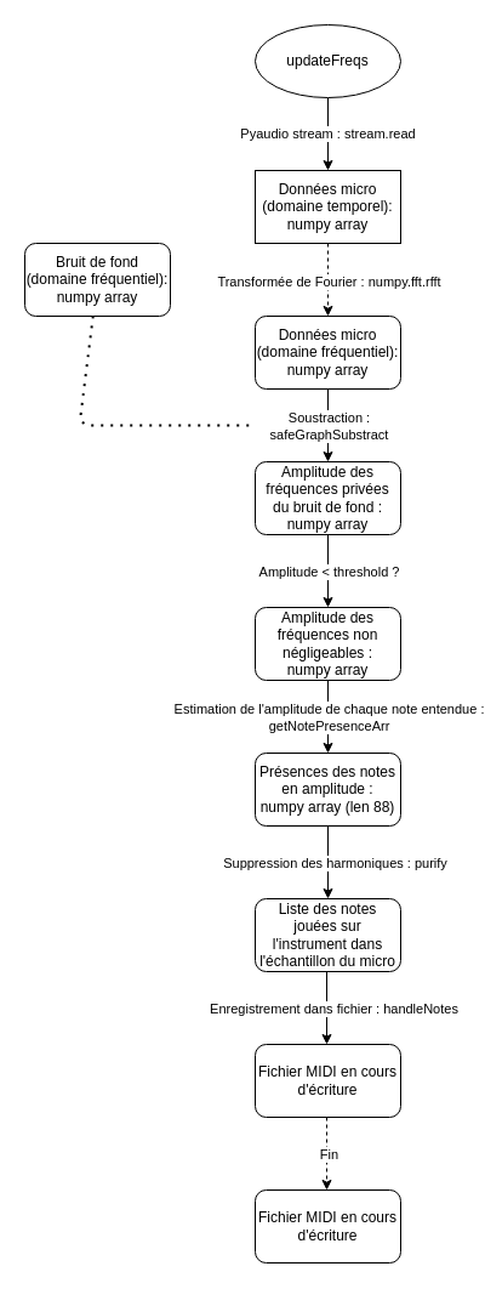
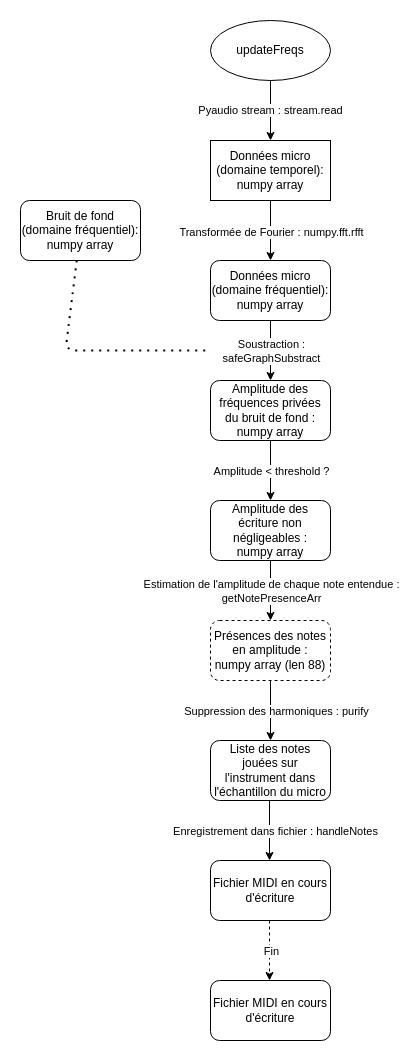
- <mxCell id="4" value="" style="edgeStyle=none;html=1;dashed=1;" parent="1" source="6" target="9" edge="1"><mxGeometry relative="1" as="geometry" /></mxCell>
+ <mxCell id="4" value="" style="edgeStyle=none;html=1;" parent="1" source="6" target="9" edge="1"><mxGeometry relative="1" as="geometry" /></mxCell>
- <mxCell id="17" value="Amplitude des fréquences non négligeables :&lt;br&gt;numpy array" style="whiteSpace=wrap;html=1;rounded=1;shadow=0;glass=0;sketch=0;" parent="1" vertex="1"><mxGeometry x="210" y="500" width="120" height="60" as="geometry" /></mxCell>
+ <mxCell id="17" value="Amplitude des écriture non négligeables :&lt;br&gt;numpy array" style="whiteSpace=wrap;html=1;rounded=1;shadow=0;glass=0;sketch=0;" parent="1" vertex="1"><mxGeometry x="210" y="500" width="120" height="60" as="geometry" /></mxCell>
- <mxCell id="20" value="Présences des notes en amplitude :&lt;br&gt;numpy array (len 88)" style="whiteSpace=wrap;html=1;rounded=1;shadow=0;glass=0;sketch=0;" parent="1" vertex="1"><mxGeometry x="210" y="620" width="120" height="60" as="geometry" /></mxCell>
+ <mxCell id="20" value="Présences des notes en amplitude :&lt;br&gt;numpy array (len 88)" style="whiteSpace=wrap;html=1;rounded=1;shadow=0;glass=0;sketch=0;dashed=1;" parent="1" vertex="1"><mxGeometry x="210" y="620" width="120" height="60" as="geometry" /></mxCell>
